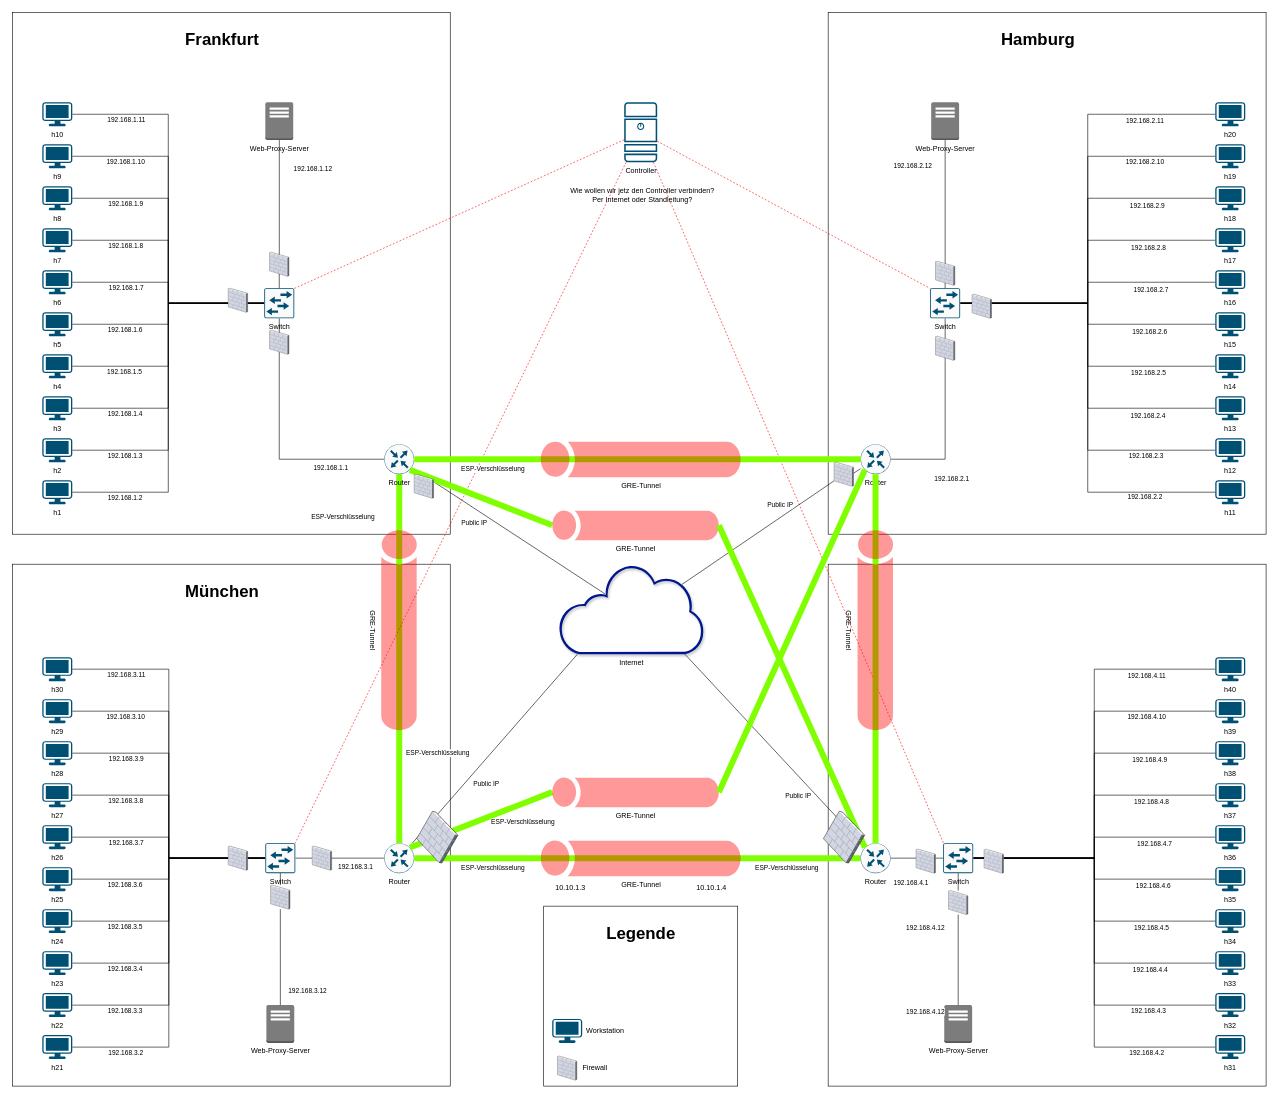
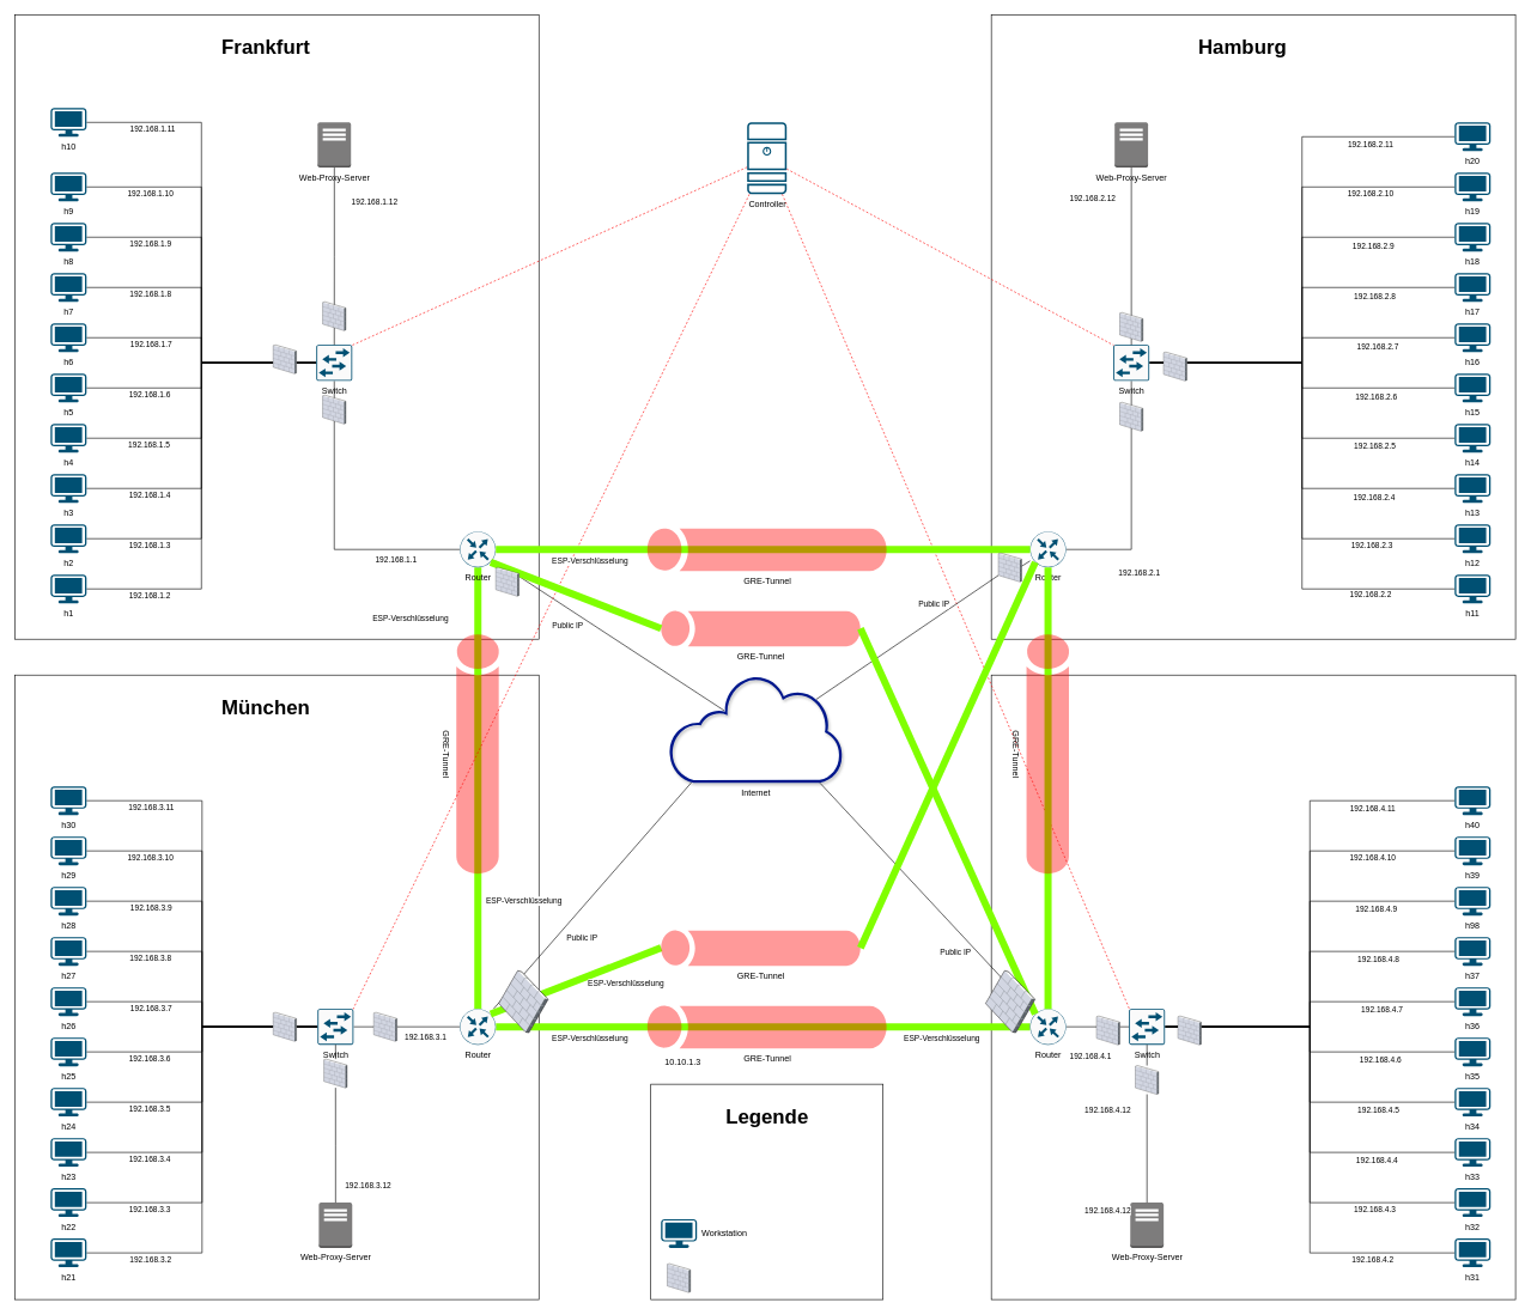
- <mxCell id="15" value="h10" style="points=[[0.03,0.03,0],[0.5,0,0],[0.97,0.03,0],[1,0.4,0],[0.97,0.745,0],[0.5,1,0],[0.03,0.745,0],[0,0.4,0]];verticalLabelPosition=bottom;html=1;verticalAlign=top;aspect=fixed;align=center;pointerEvents=1;shape=mxgraph.cisco19.workstation;fillColor=#005073;strokeColor=none;" parent="1" vertex="1"><mxGeometry x="70" y="170" width="50" height="40" as="geometry" /></mxCell>
+ <mxCell id="15" value="h10" style="points=[[0.03,0.03,0],[0.5,0,0],[0.97,0.03,0],[1,0.4,0],[0.97,0.745,0],[0.5,1,0],[0.03,0.745,0],[0,0.4,0]];verticalLabelPosition=bottom;html=1;verticalAlign=top;aspect=fixed;align=center;pointerEvents=1;shape=mxgraph.cisco19.workstation;fillColor=#005073;strokeColor=none;" parent="1" vertex="1"><mxGeometry x="70" y="150" width="50" height="40" as="geometry" /></mxCell>
- <mxCell id="190" value="Wie wollen wir jetz den Controller verbinden?&lt;br&gt;Per Internet oder Standleitung?" style="text;html=1;align=center;verticalAlign=middle;resizable=0;points=[];autosize=1;" parent="1" vertex="1"><mxGeometry x="940" y="310" width="260" height="30" as="geometry" /></mxCell>
- <mxCell id="145" value="h38" style="points=[[0.03,0.03,0],[0.5,0,0],[0.97,0.03,0],[1,0.4,0],[0.97,0.745,0],[0.5,1,0],[0.03,0.745,0],[0,0.4,0]];verticalLabelPosition=bottom;html=1;verticalAlign=top;aspect=fixed;align=center;pointerEvents=1;shape=mxgraph.cisco19.workstation;fillColor=#005073;strokeColor=none;" parent="1" vertex="1"><mxGeometry x="2025.29" y="1235" width="50" height="40" as="geometry" /></mxCell>
+ <mxCell id="145" value="h98" style="points=[[0.03,0.03,0],[0.5,0,0],[0.97,0.03,0],[1,0.4,0],[0.97,0.745,0],[0.5,1,0],[0.03,0.745,0],[0,0.4,0]];verticalLabelPosition=bottom;html=1;verticalAlign=top;aspect=fixed;align=center;pointerEvents=1;shape=mxgraph.cisco19.workstation;fillColor=#005073;strokeColor=none;" parent="1" vertex="1"><mxGeometry x="2025.29" y="1235" width="50" height="40" as="geometry" /></mxCell>
- <mxCell id="199" value="10.10.1.4" style="text;html=1;align=center;verticalAlign=middle;resizable=0;points=[];autosize=1;" parent="1" vertex="1"><mxGeometry x="1150" y="1470" width="70" height="20" as="geometry" /></mxCell>
- <mxCell id="192" value="Firewall" style="text;html=1;align=center;verticalAlign=middle;resizable=0;points=[];autosize=1;" parent="1" vertex="1"><mxGeometry x="961" y="1770" width="60" height="20" as="geometry" /></mxCell>
